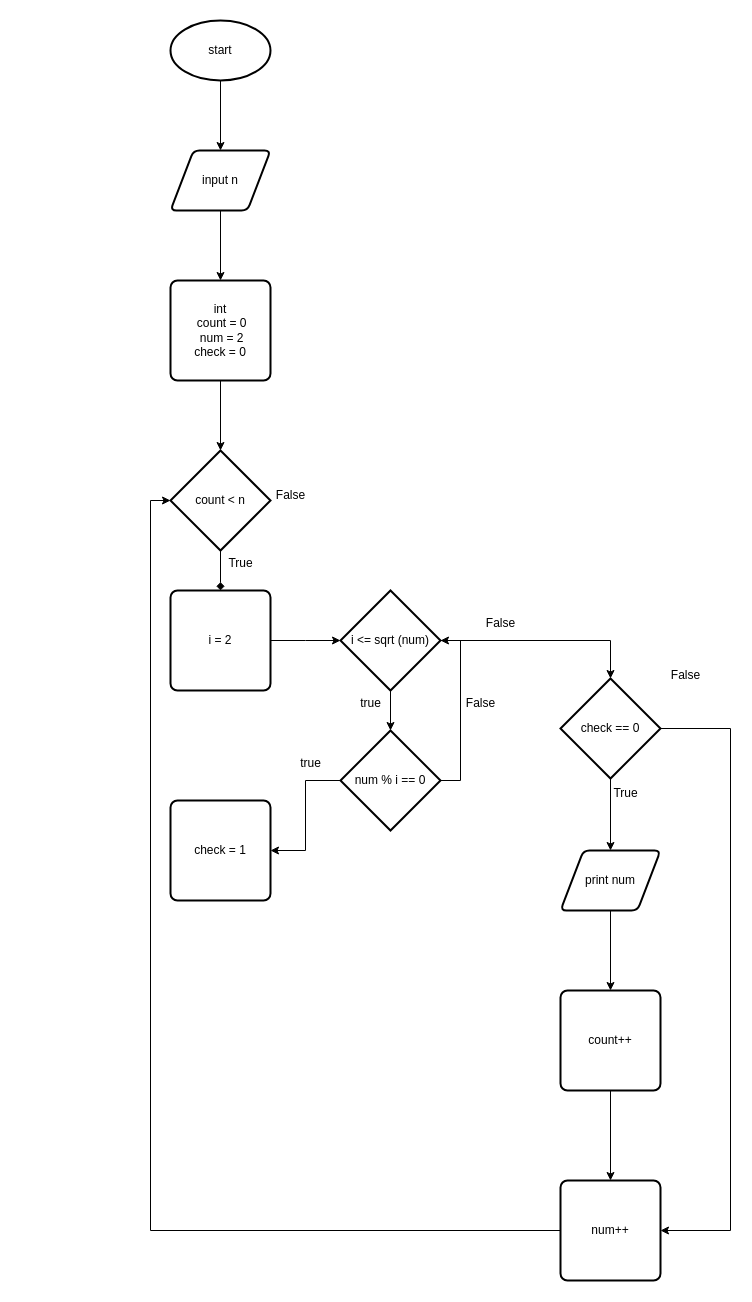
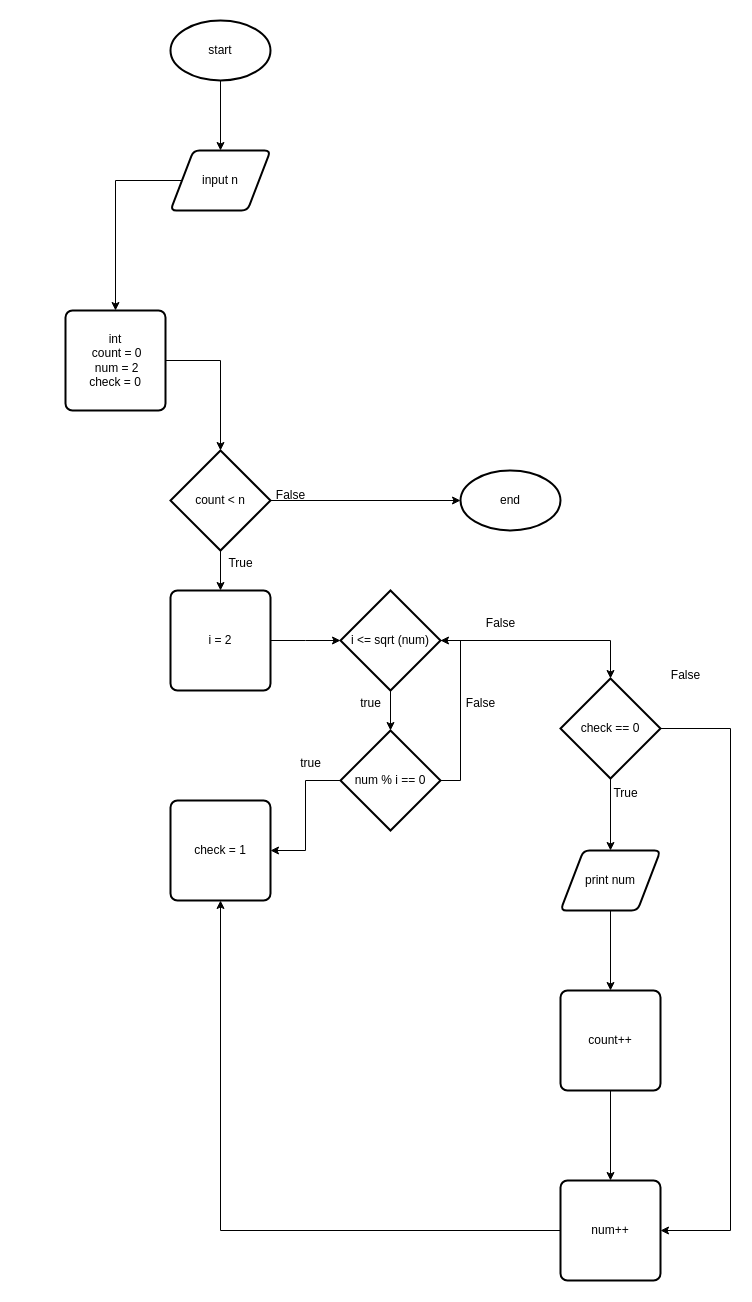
- <mxCell id="6" value="int&lt;div&gt;&amp;nbsp;count = 0&lt;/div&gt;&lt;div&gt;&amp;nbsp;num = 2&lt;/div&gt;&lt;div&gt;check = 0&lt;/div&gt;" style="rounded=1;whiteSpace=wrap;html=1;absoluteArcSize=1;arcSize=14;strokeWidth=2;" vertex="1" parent="1"><mxGeometry x="170" y="280" width="100" height="100" as="geometry" /></mxCell>
+ <mxCell id="6" value="int&lt;div&gt;&amp;nbsp;count = 0&lt;/div&gt;&lt;div&gt;&amp;nbsp;num = 2&lt;/div&gt;&lt;div&gt;check = 0&lt;/div&gt;" style="rounded=1;whiteSpace=wrap;html=1;absoluteArcSize=1;arcSize=14;strokeWidth=2;" vertex="1" parent="1"><mxGeometry x="65" y="310" width="100" height="100" as="geometry" /></mxCell>
+ <mxCell id="8" style="edgeStyle=orthogonalEdgeStyle;rounded=0;orthogonalLoop=1;jettySize=auto;html=1;entryX=0;entryY=0.5;entryDx=0;entryDy=0;entryPerimeter=0;" edge="1" parent="1" source="9" target="38"><mxGeometry relative="1" as="geometry"><mxPoint x="350" y="500" as="targetPoint" /></mxGeometry></mxCell>
+ <mxCell id="38" value="end" style="strokeWidth=2;html=1;shape=mxgraph.flowchart.start_1;whiteSpace=wrap;" vertex="1" parent="1"><mxGeometry x="460" y="470" width="100" height="60" as="geometry" /></mxCell>
- <mxCell id="7" style="edgeStyle=orthogonalEdgeStyle;rounded=0;orthogonalLoop=1;jettySize=auto;html=1;endArrow=diamond;" edge="1" parent="1" source="9" target="11"><mxGeometry relative="1" as="geometry"><mxPoint x="220" y="600" as="targetPoint" /></mxGeometry></mxCell>
+ <mxCell id="7" style="edgeStyle=orthogonalEdgeStyle;rounded=0;orthogonalLoop=1;jettySize=auto;html=1;" edge="1" parent="1" source="9" target="11"><mxGeometry relative="1" as="geometry"><mxPoint x="220" y="600" as="targetPoint" /></mxGeometry></mxCell>
- <mxCell id="35" style="edgeStyle=orthogonalEdgeStyle;rounded=0;orthogonalLoop=1;jettySize=auto;html=1;entryX=0;entryY=0.5;entryDx=0;entryDy=0;entryPerimeter=0;" edge="1" parent="1" source="33" target="9"><mxGeometry relative="1" as="geometry" /></mxCell>
+ <mxCell id="35" style="edgeStyle=orthogonalEdgeStyle;rounded=0;orthogonalLoop=1;jettySize=auto;html=1;" edge="1" parent="1" source="33" target="19"><mxGeometry relative="1" as="geometry" /></mxCell>
